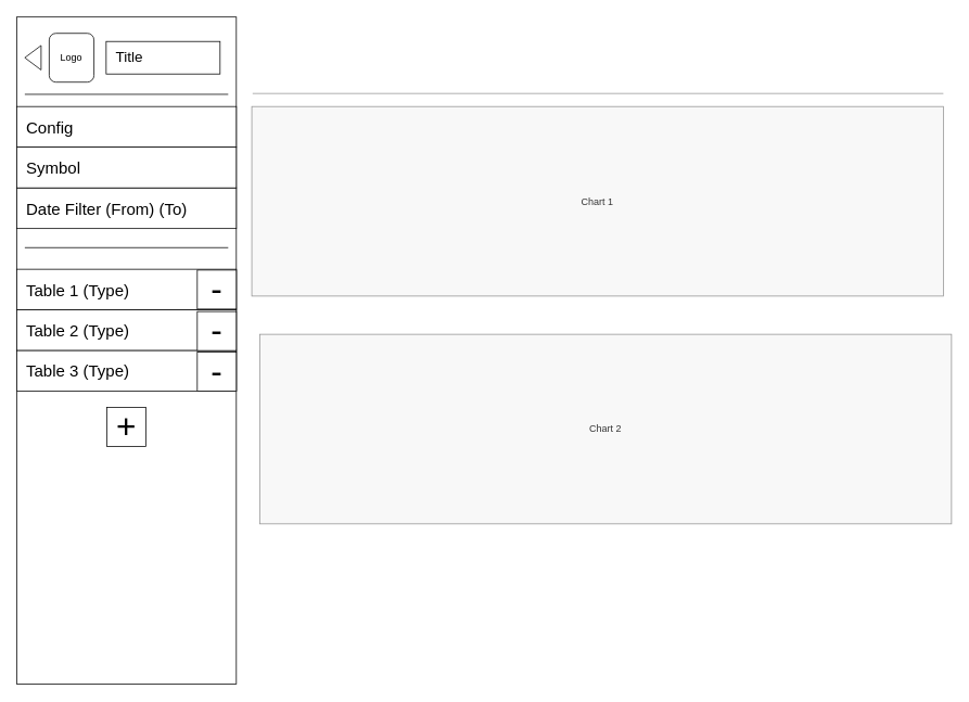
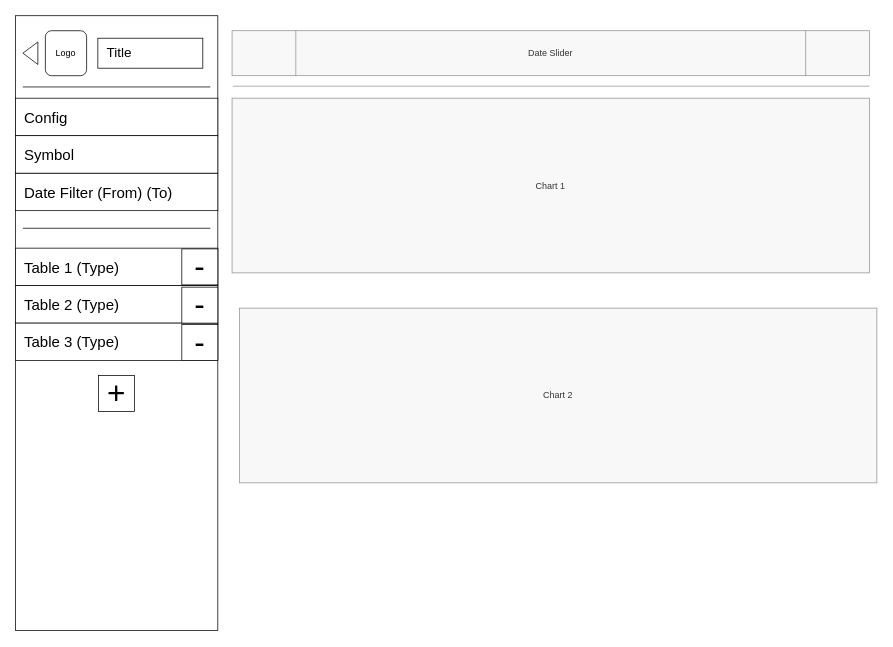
+ <mxCell id="5" value="Date Slider" style="shape=process;whiteSpace=wrap;html=1;backgroundOutline=1;align=center;opacity=70;fillColor=#f5f5f5;strokeColor=#666666;fontColor=#333333;" parent="1" vertex="1"><mxGeometry x="309" y="40" width="850" height="60" as="geometry" /></mxCell>
